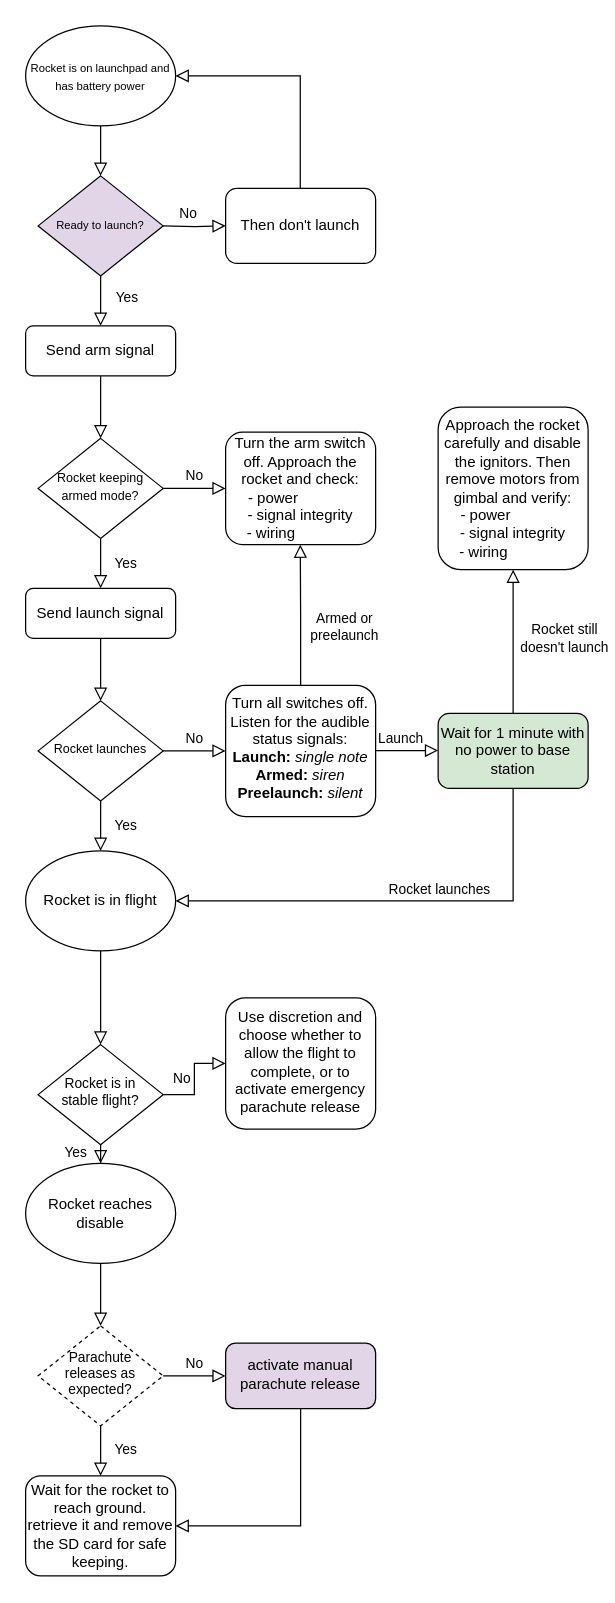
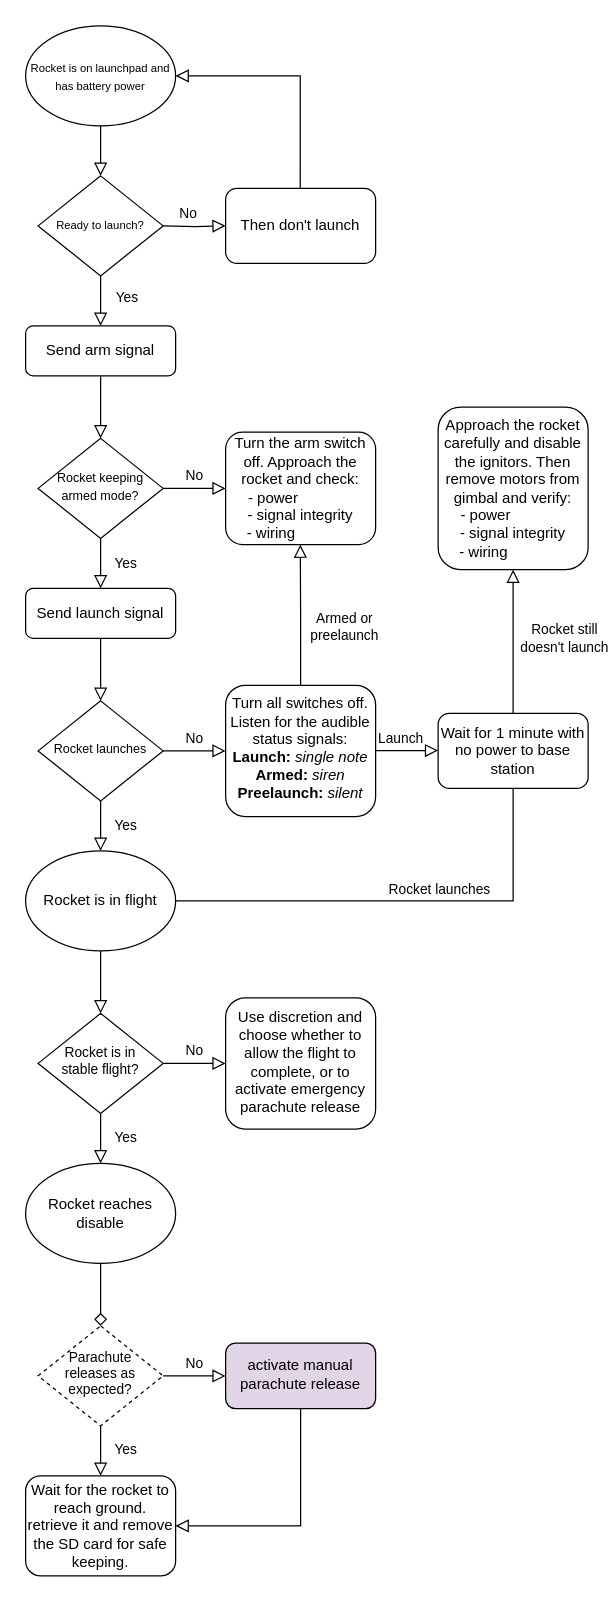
- <mxCell id="10" value="Ready to launch?" style="rhombus;whiteSpace=wrap;html=1;shadow=0;fontFamily=Helvetica;fontSize=9;align=center;strokeWidth=1;spacing=6;spacingTop=6;spacingRight=6;spacingLeft=6;spacingBottom=6;fillColor=#e1d5e7;" vertex="1" parent="1"><mxGeometry x="30" y="140" width="100" height="80" as="geometry" /></mxCell>
+ <mxCell id="10" value="Ready to launch?" style="rhombus;whiteSpace=wrap;html=1;shadow=0;fontFamily=Helvetica;fontSize=9;align=center;strokeWidth=1;spacing=6;spacingTop=6;spacingRight=6;spacingLeft=6;spacingBottom=6;" vertex="1" parent="1"><mxGeometry x="30" y="140" width="100" height="80" as="geometry" /></mxCell>
- <mxCell id="24" value="Wait for 1 minute with no power to base station" style="rounded=1;whiteSpace=wrap;html=1;fontSize=12;glass=0;strokeWidth=1;shadow=0;fillColor=#d5e8d4;" vertex="1" parent="1"><mxGeometry x="350" y="570" width="120" height="60" as="geometry" /></mxCell>
+ <mxCell id="24" value="Wait for 1 minute with no power to base station" style="rounded=1;whiteSpace=wrap;html=1;fontSize=12;glass=0;strokeWidth=1;shadow=0;" vertex="1" parent="1"><mxGeometry x="350" y="570" width="120" height="60" as="geometry" /></mxCell>
- <mxCell id="25" value="" style="rounded=0;html=1;jettySize=auto;orthogonalLoop=1;fontSize=11;endArrow=block;endFill=0;endSize=8;strokeWidth=1;shadow=0;labelBackgroundColor=none;edgeStyle=orthogonalEdgeStyle;exitX=0.5;exitY=1;exitDx=0;exitDy=0;entryX=1;entryY=0.5;entryDx=0;entryDy=0;" edge="1" parent="1" source="24" target="27"><mxGeometry relative="1" as="geometry"><mxPoint x="409.91" y="630" as="sourcePoint" /><mxPoint x="410" y="680" as="targetPoint" /></mxGeometry></mxCell>
+ <mxCell id="25" value="" style="rounded=0;html=1;jettySize=auto;orthogonalLoop=1;fontSize=11;endArrow=none;endFill=0;endSize=8;strokeWidth=1;shadow=0;labelBackgroundColor=none;edgeStyle=orthogonalEdgeStyle;exitX=0.5;exitY=1;exitDx=0;exitDy=0;entryX=1;entryY=0.5;entryDx=0;entryDy=0;" edge="1" parent="1" source="24" target="27"><mxGeometry relative="1" as="geometry"><mxPoint x="409.91" y="630" as="sourcePoint" /><mxPoint x="410" y="680" as="targetPoint" /></mxGeometry></mxCell>
- <mxCell id="35" value="&lt;font style=&quot;font-size: 11px;&quot;&gt;Rocket is in stable flight?&lt;/font&gt;" style="rhombus;whiteSpace=wrap;html=1;shadow=0;fontFamily=Helvetica;fontSize=9;align=center;strokeWidth=1;spacing=9;spacingTop=-4;" vertex="1" parent="1"><mxGeometry x="30" y="835" width="100" height="80" as="geometry" /></mxCell>
+ <mxCell id="35" value="&lt;font style=&quot;font-size: 11px;&quot;&gt;Rocket is in stable flight?&lt;/font&gt;" style="rhombus;whiteSpace=wrap;html=1;shadow=0;fontFamily=Helvetica;fontSize=9;align=center;strokeWidth=1;spacing=9;spacingTop=-4;" vertex="1" parent="1"><mxGeometry x="30" y="810" width="100" height="80" as="geometry" /></mxCell>
- <mxCell id="38" value="" style="rounded=0;html=1;jettySize=auto;orthogonalLoop=1;fontSize=11;endArrow=block;endFill=0;endSize=8;strokeWidth=1;shadow=0;labelBackgroundColor=none;edgeStyle=orthogonalEdgeStyle;exitX=0.5;exitY=1;exitDx=0;exitDy=0;" edge="1" parent="1" target="41" source="37"><mxGeometry relative="1" as="geometry"><mxPoint x="80" y="1010" as="sourcePoint" /></mxGeometry></mxCell>
+ <mxCell id="38" value="" style="rounded=0;html=1;jettySize=auto;orthogonalLoop=1;fontSize=11;endArrow=diamond;endFill=0;endSize=8;strokeWidth=1;shadow=0;labelBackgroundColor=none;edgeStyle=orthogonalEdgeStyle;exitX=0.5;exitY=1;exitDx=0;exitDy=0;" edge="1" parent="1" target="41" source="37"><mxGeometry relative="1" as="geometry"><mxPoint x="80" y="1010" as="sourcePoint" /></mxGeometry></mxCell>
